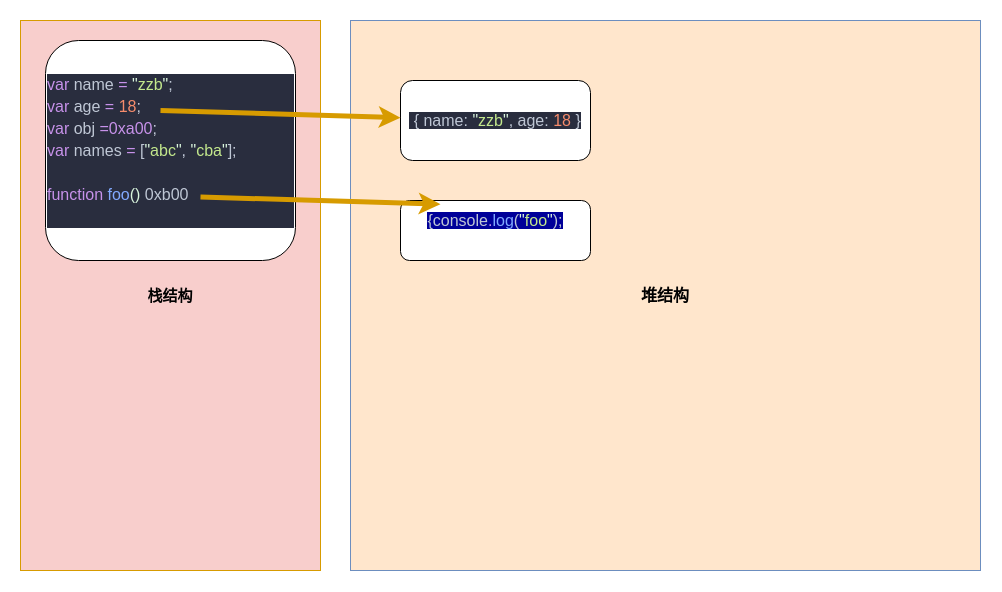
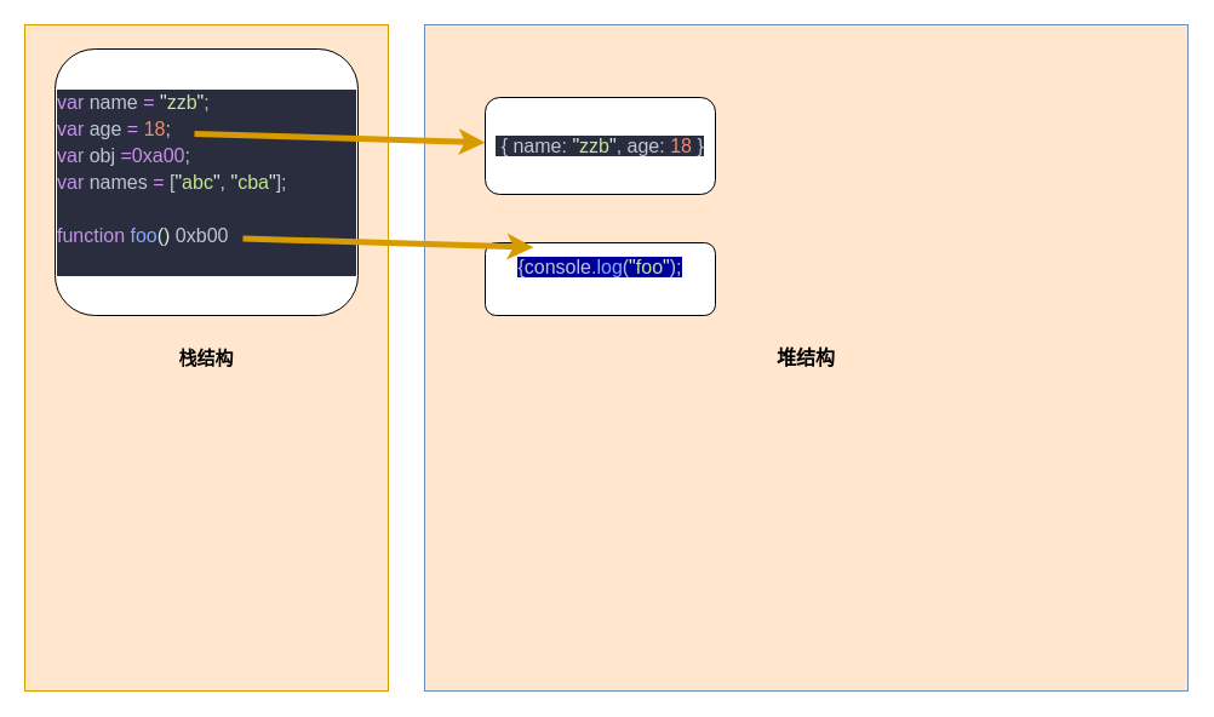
- <mxCell id="2" value="&lt;b&gt;&lt;font style=&quot;font-size: 15px&quot;&gt;栈结构&lt;/font&gt;&lt;/b&gt;" style="rounded=0;whiteSpace=wrap;html=1;fillColor=#f8cecc;strokeColor=#d79b00;" parent="1" vertex="1"><mxGeometry x="20" y="20" width="300" height="550" as="geometry" /></mxCell>
+ <mxCell id="2" value="&lt;b&gt;&lt;font style=&quot;font-size: 15px&quot;&gt;栈结构&lt;/font&gt;&lt;/b&gt;" style="rounded=0;whiteSpace=wrap;html=1;fillColor=#ffe6cc;strokeColor=#d79b00;" parent="1" vertex="1"><mxGeometry x="20" y="20" width="300" height="550" as="geometry" /></mxCell>
